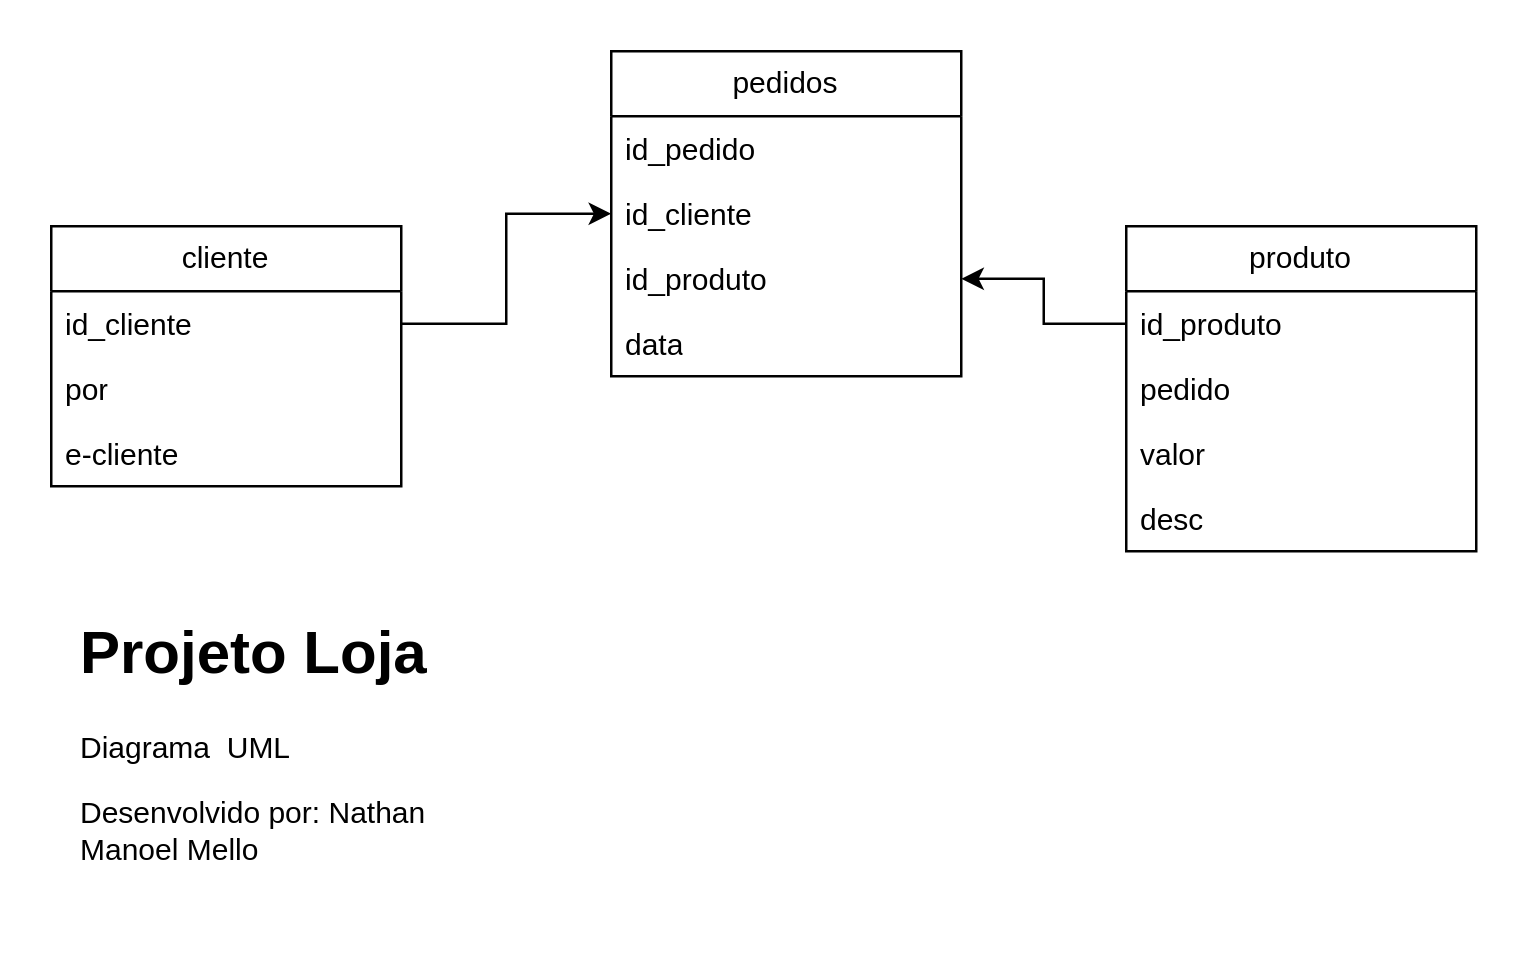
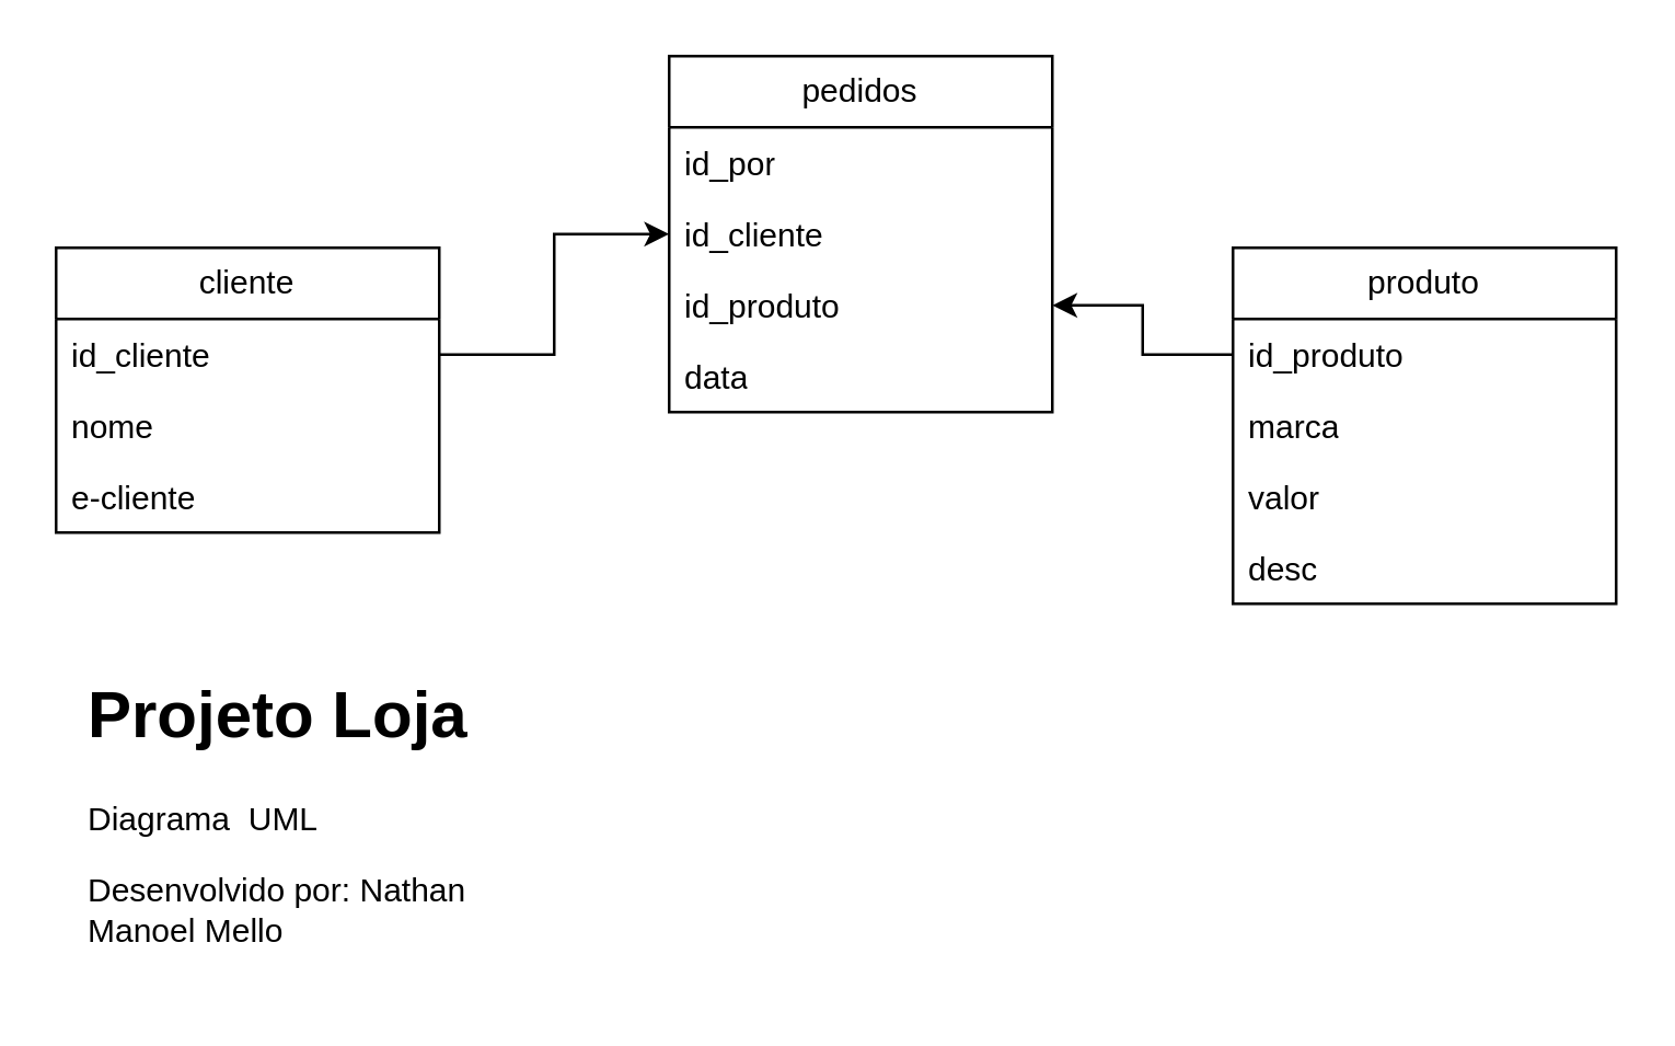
- <mxCell id="13" value="id_pedido" style="text;strokeColor=none;fillColor=none;align=left;verticalAlign=top;spacingLeft=4;spacingRight=4;overflow=hidden;rotatable=0;points=[[0,0.5],[1,0.5]];portConstraint=eastwest;whiteSpace=wrap;html=1;" vertex="1" parent="12"><mxGeometry y="26" width="140" height="26" as="geometry" /></mxCell>
+ <mxCell id="13" value="id_por" style="text;strokeColor=none;fillColor=none;align=left;verticalAlign=top;spacingLeft=4;spacingRight=4;overflow=hidden;rotatable=0;points=[[0,0.5],[1,0.5]];portConstraint=eastwest;whiteSpace=wrap;html=1;" vertex="1" parent="12"><mxGeometry y="26" width="140" height="26" as="geometry" /></mxCell>
- <mxCell id="5" value="por" style="text;strokeColor=none;fillColor=none;align=left;verticalAlign=top;spacingLeft=4;spacingRight=4;overflow=hidden;rotatable=0;points=[[0,0.5],[1,0.5]];portConstraint=eastwest;whiteSpace=wrap;html=1;" vertex="1" parent="3"><mxGeometry y="52" width="140" height="26" as="geometry" /></mxCell>
+ <mxCell id="5" value="nome" style="text;strokeColor=none;fillColor=none;align=left;verticalAlign=top;spacingLeft=4;spacingRight=4;overflow=hidden;rotatable=0;points=[[0,0.5],[1,0.5]];portConstraint=eastwest;whiteSpace=wrap;html=1;" vertex="1" parent="3"><mxGeometry y="52" width="140" height="26" as="geometry" /></mxCell>
- <mxCell id="9" value="pedido" style="text;strokeColor=none;fillColor=none;align=left;verticalAlign=top;spacingLeft=4;spacingRight=4;overflow=hidden;rotatable=0;points=[[0,0.5],[1,0.5]];portConstraint=eastwest;whiteSpace=wrap;html=1;" vertex="1" parent="7"><mxGeometry y="52" width="140" height="26" as="geometry" /></mxCell>
+ <mxCell id="9" value="marca" style="text;strokeColor=none;fillColor=none;align=left;verticalAlign=top;spacingLeft=4;spacingRight=4;overflow=hidden;rotatable=0;points=[[0,0.5],[1,0.5]];portConstraint=eastwest;whiteSpace=wrap;html=1;" vertex="1" parent="7"><mxGeometry y="52" width="140" height="26" as="geometry" /></mxCell>
